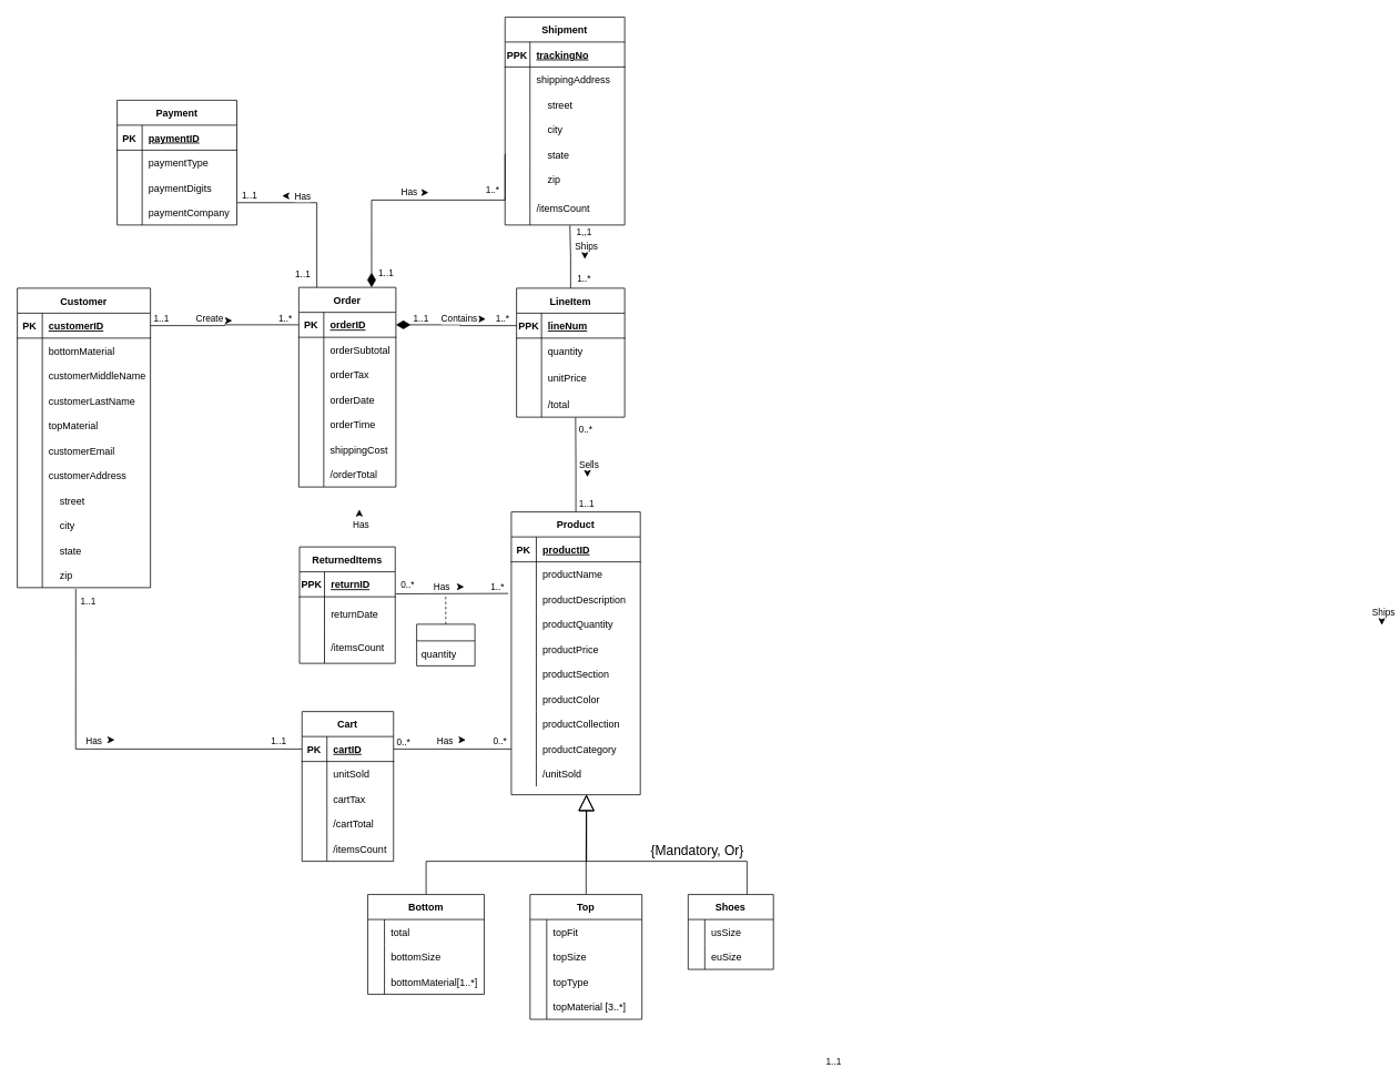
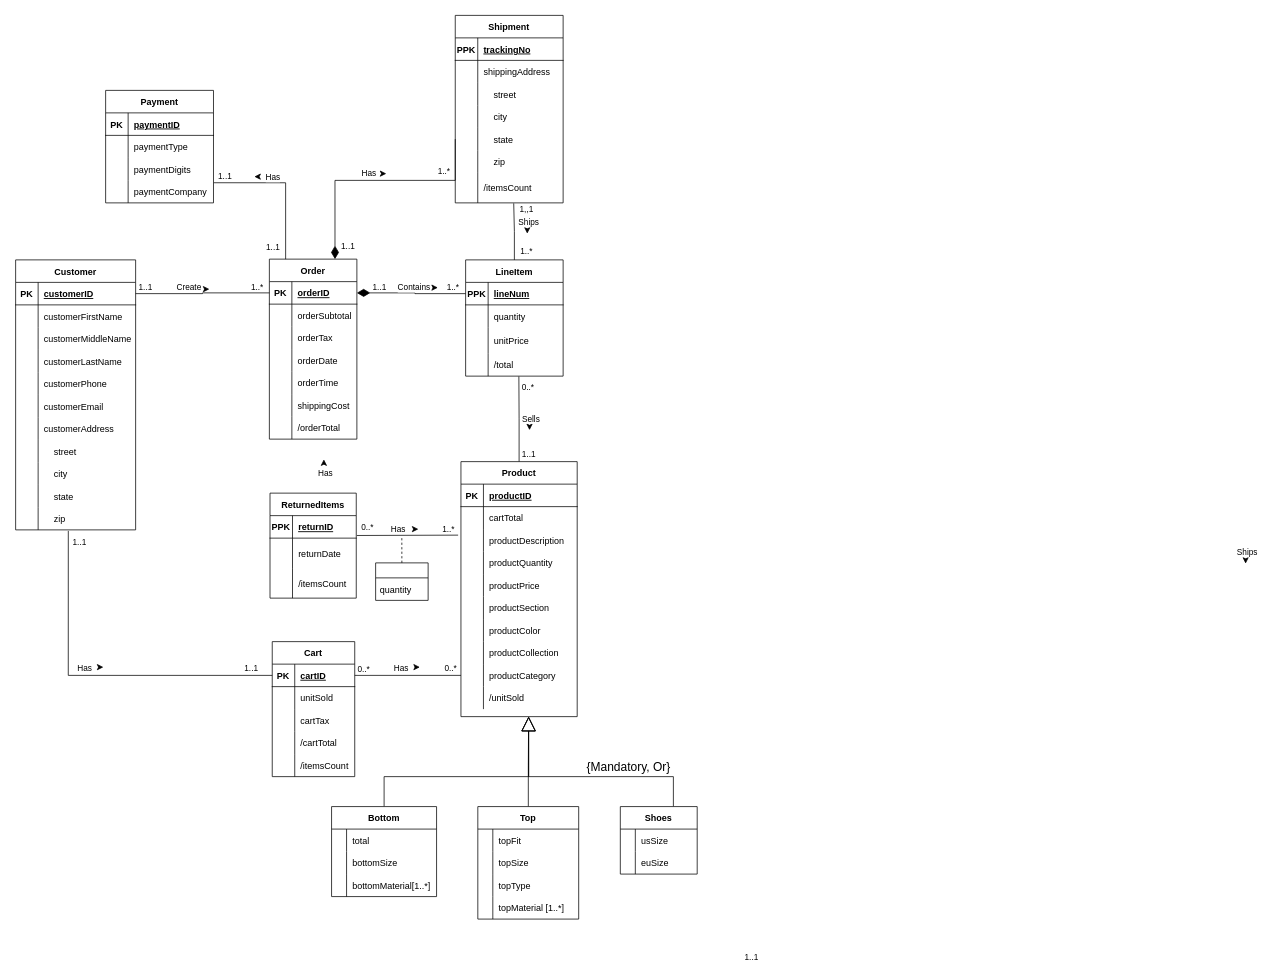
- <mxCell id="75" value="bottomMaterial" style="shape=partialRectangle;connectable=0;fillColor=none;top=0;left=0;bottom=0;right=0;align=left;spacingLeft=6;overflow=hidden;" parent="73" vertex="1"><mxGeometry x="30" width="130" height="30" as="geometry"><mxRectangle width="130" height="30" as="alternateBounds" /></mxGeometry></mxCell>
+ <mxCell id="75" value="customerFirstName" style="shape=partialRectangle;connectable=0;fillColor=none;top=0;left=0;bottom=0;right=0;align=left;spacingLeft=6;overflow=hidden;" parent="73" vertex="1"><mxGeometry x="30" width="130" height="30" as="geometry"><mxRectangle width="130" height="30" as="alternateBounds" /></mxGeometry></mxCell>
- <mxCell id="84" value="topMaterial" style="shape=partialRectangle;connectable=0;fillColor=none;top=0;left=0;bottom=0;right=0;align=left;spacingLeft=6;overflow=hidden;" parent="82" vertex="1"><mxGeometry x="30" width="130" height="30" as="geometry"><mxRectangle width="130" height="30" as="alternateBounds" /></mxGeometry></mxCell>
+ <mxCell id="84" value="customerPhone" style="shape=partialRectangle;connectable=0;fillColor=none;top=0;left=0;bottom=0;right=0;align=left;spacingLeft=6;overflow=hidden;" parent="82" vertex="1"><mxGeometry x="30" width="130" height="30" as="geometry"><mxRectangle width="130" height="30" as="alternateBounds" /></mxGeometry></mxCell>
- <mxCell id="10" value="productName" style="shape=partialRectangle;connectable=0;fillColor=none;top=0;left=0;bottom=0;right=0;align=left;spacingLeft=6;overflow=hidden;" parent="8" vertex="1"><mxGeometry x="30" width="125" height="30" as="geometry"><mxRectangle width="125" height="30" as="alternateBounds" /></mxGeometry></mxCell>
+ <mxCell id="10" value="cartTotal" style="shape=partialRectangle;connectable=0;fillColor=none;top=0;left=0;bottom=0;right=0;align=left;spacingLeft=6;overflow=hidden;" parent="8" vertex="1"><mxGeometry x="30" width="125" height="30" as="geometry"><mxRectangle width="125" height="30" as="alternateBounds" /></mxGeometry></mxCell>
- <mxCell id="57" value="topMaterial [3..*]" style="shape=partialRectangle;connectable=0;fillColor=none;top=0;left=0;bottom=0;right=0;align=left;spacingLeft=6;overflow=hidden;" parent="55" vertex="1"><mxGeometry x="20" width="114.5" height="30" as="geometry"><mxRectangle width="114.5" height="30" as="alternateBounds" /></mxGeometry></mxCell>
+ <mxCell id="57" value="topMaterial [1..*]" style="shape=partialRectangle;connectable=0;fillColor=none;top=0;left=0;bottom=0;right=0;align=left;spacingLeft=6;overflow=hidden;" parent="55" vertex="1"><mxGeometry x="20" width="114.5" height="30" as="geometry"><mxRectangle width="114.5" height="30" as="alternateBounds" /></mxGeometry></mxCell>
